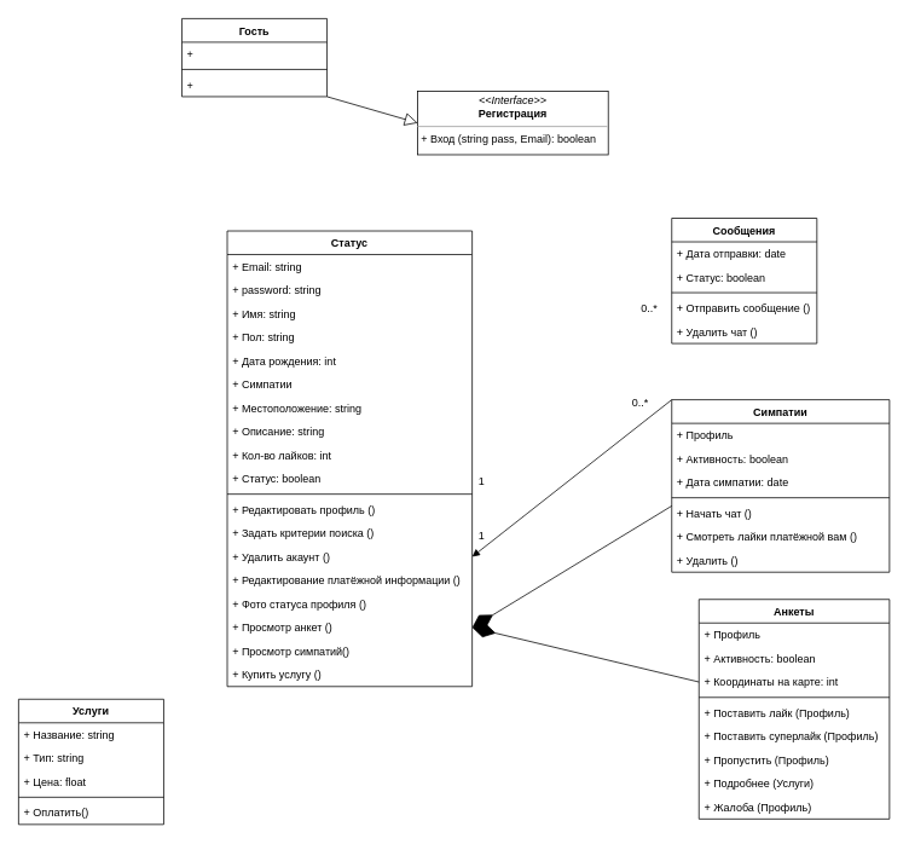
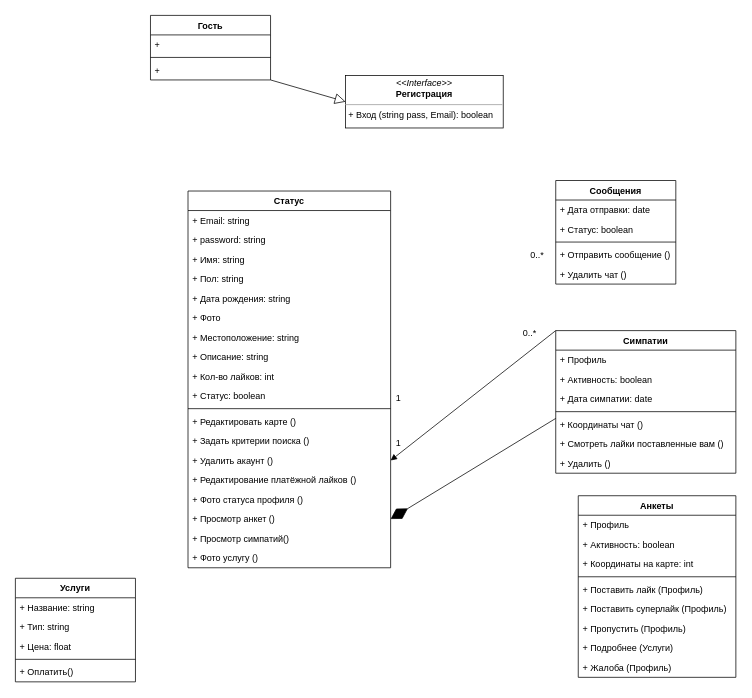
- <mxCell id="11" value="+ Дата рождения: int&#10;" style="text;strokeColor=none;fillColor=none;align=left;verticalAlign=top;spacingLeft=4;spacingRight=4;overflow=hidden;rotatable=0;points=[[0,0.5],[1,0.5]];portConstraint=eastwest;" vertex="1" parent="6"><mxGeometry y="130" width="270" height="26" as="geometry" /></mxCell>
+ <mxCell id="11" value="+ Дата рождения: string&#10;" style="text;strokeColor=none;fillColor=none;align=left;verticalAlign=top;spacingLeft=4;spacingRight=4;overflow=hidden;rotatable=0;points=[[0,0.5],[1,0.5]];portConstraint=eastwest;" vertex="1" parent="6"><mxGeometry y="130" width="270" height="26" as="geometry" /></mxCell>
- <mxCell id="12" value="+ Симпатии" style="text;strokeColor=none;fillColor=none;align=left;verticalAlign=top;spacingLeft=4;spacingRight=4;overflow=hidden;rotatable=0;points=[[0,0.5],[1,0.5]];portConstraint=eastwest;" vertex="1" parent="6"><mxGeometry y="156" width="270" height="26" as="geometry" /></mxCell>
+ <mxCell id="12" value="+ Фото" style="text;strokeColor=none;fillColor=none;align=left;verticalAlign=top;spacingLeft=4;spacingRight=4;overflow=hidden;rotatable=0;points=[[0,0.5],[1,0.5]];portConstraint=eastwest;" vertex="1" parent="6"><mxGeometry y="156" width="270" height="26" as="geometry" /></mxCell>
- <mxCell id="18" value="+ Редактировать профиль ()" style="text;strokeColor=none;fillColor=none;align=left;verticalAlign=top;spacingLeft=4;spacingRight=4;overflow=hidden;rotatable=0;points=[[0,0.5],[1,0.5]];portConstraint=eastwest;" parent="6" vertex="1"><mxGeometry y="294" width="270" height="26" as="geometry" /></mxCell>
+ <mxCell id="18" value="+ Редактировать карте ()" style="text;strokeColor=none;fillColor=none;align=left;verticalAlign=top;spacingLeft=4;spacingRight=4;overflow=hidden;rotatable=0;points=[[0,0.5],[1,0.5]];portConstraint=eastwest;" parent="6" vertex="1"><mxGeometry y="294" width="270" height="26" as="geometry" /></mxCell>
- <mxCell id="49" value="+ Начать чат ()" style="text;strokeColor=none;fillColor=none;align=left;verticalAlign=top;spacingLeft=4;spacingRight=4;overflow=hidden;rotatable=0;points=[[0,0.5],[1,0.5]];portConstraint=eastwest;" parent="44" vertex="1"><mxGeometry y="112" width="240" height="26" as="geometry" /></mxCell>
+ <mxCell id="49" value="+ Координаты чат ()" style="text;strokeColor=none;fillColor=none;align=left;verticalAlign=top;spacingLeft=4;spacingRight=4;overflow=hidden;rotatable=0;points=[[0,0.5],[1,0.5]];portConstraint=eastwest;" parent="44" vertex="1"><mxGeometry y="112" width="240" height="26" as="geometry" /></mxCell>
- <mxCell id="50" value="+ Смотреть лайки платёжной вам ()" style="text;strokeColor=none;fillColor=none;align=left;verticalAlign=top;spacingLeft=4;spacingRight=4;overflow=hidden;rotatable=0;points=[[0,0.5],[1,0.5]];portConstraint=eastwest;" parent="44" vertex="1"><mxGeometry y="138" width="240" height="26" as="geometry" /></mxCell>
+ <mxCell id="50" value="+ Смотреть лайки поставленные вам ()" style="text;strokeColor=none;fillColor=none;align=left;verticalAlign=top;spacingLeft=4;spacingRight=4;overflow=hidden;rotatable=0;points=[[0,0.5],[1,0.5]];portConstraint=eastwest;" parent="44" vertex="1"><mxGeometry y="138" width="240" height="26" as="geometry" /></mxCell>
- <mxCell id="21" value="+ Редактирование платёжной информации ()" style="text;strokeColor=none;fillColor=none;align=left;verticalAlign=top;spacingLeft=4;spacingRight=4;overflow=hidden;rotatable=0;points=[[0,0.5],[1,0.5]];portConstraint=eastwest;" parent="6" vertex="1"><mxGeometry y="372" width="270" height="26" as="geometry" /></mxCell>
+ <mxCell id="21" value="+ Редактирование платёжной лайков ()" style="text;strokeColor=none;fillColor=none;align=left;verticalAlign=top;spacingLeft=4;spacingRight=4;overflow=hidden;rotatable=0;points=[[0,0.5],[1,0.5]];portConstraint=eastwest;" parent="6" vertex="1"><mxGeometry y="372" width="270" height="26" as="geometry" /></mxCell>
- <mxCell id="57" value="" style="endArrow=diamondThin;endFill=1;endSize=24;html=1;entryX=1;entryY=0.5;entryDx=0;entryDy=0;exitX=0;exitY=0.5;exitDx=0;exitDy=0;" parent="1" source="30" target="23" edge="1"><mxGeometry width="160" relative="1" as="geometry"><mxPoint x="480" y="900" as="sourcePoint" /><mxPoint x="480" y="927" as="targetPoint" /></mxGeometry></mxCell>
- <mxCell id="25" value="+ Купить услугу ()" style="text;strokeColor=none;fillColor=none;align=left;verticalAlign=top;spacingLeft=4;spacingRight=4;overflow=hidden;rotatable=0;points=[[0,0.5],[1,0.5]];portConstraint=eastwest;" parent="6" vertex="1"><mxGeometry y="476" width="270" height="26" as="geometry" /></mxCell>
+ <mxCell id="25" value="+ Фото услугу ()" style="text;strokeColor=none;fillColor=none;align=left;verticalAlign=top;spacingLeft=4;spacingRight=4;overflow=hidden;rotatable=0;points=[[0,0.5],[1,0.5]];portConstraint=eastwest;" parent="6" vertex="1"><mxGeometry y="476" width="270" height="26" as="geometry" /></mxCell>
